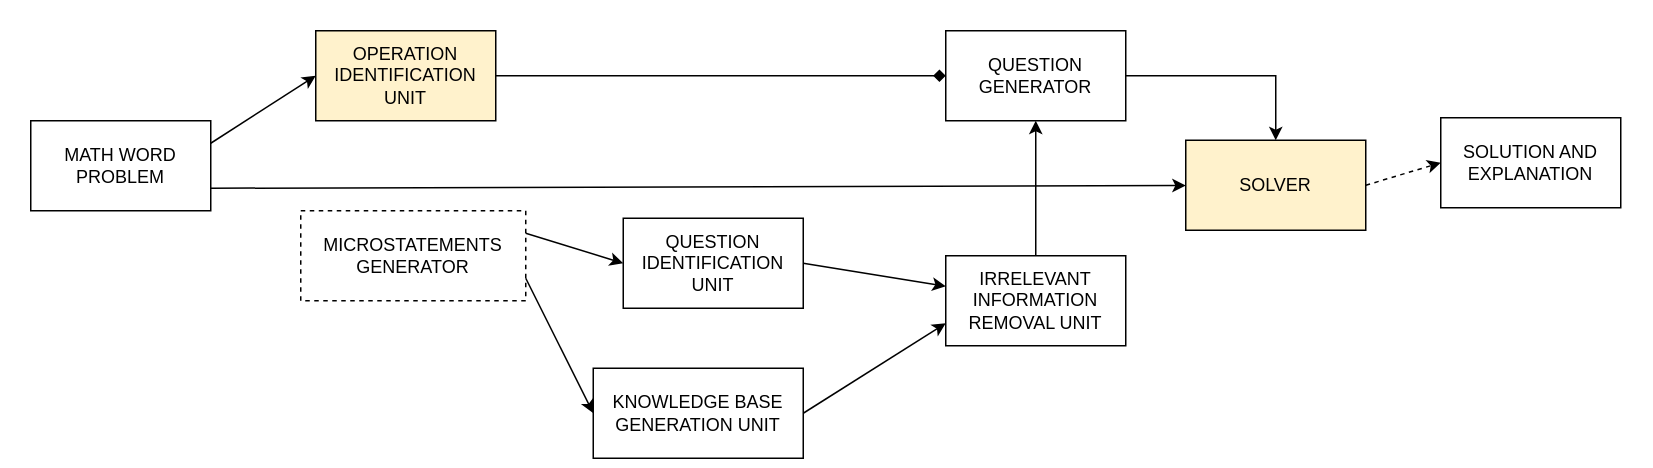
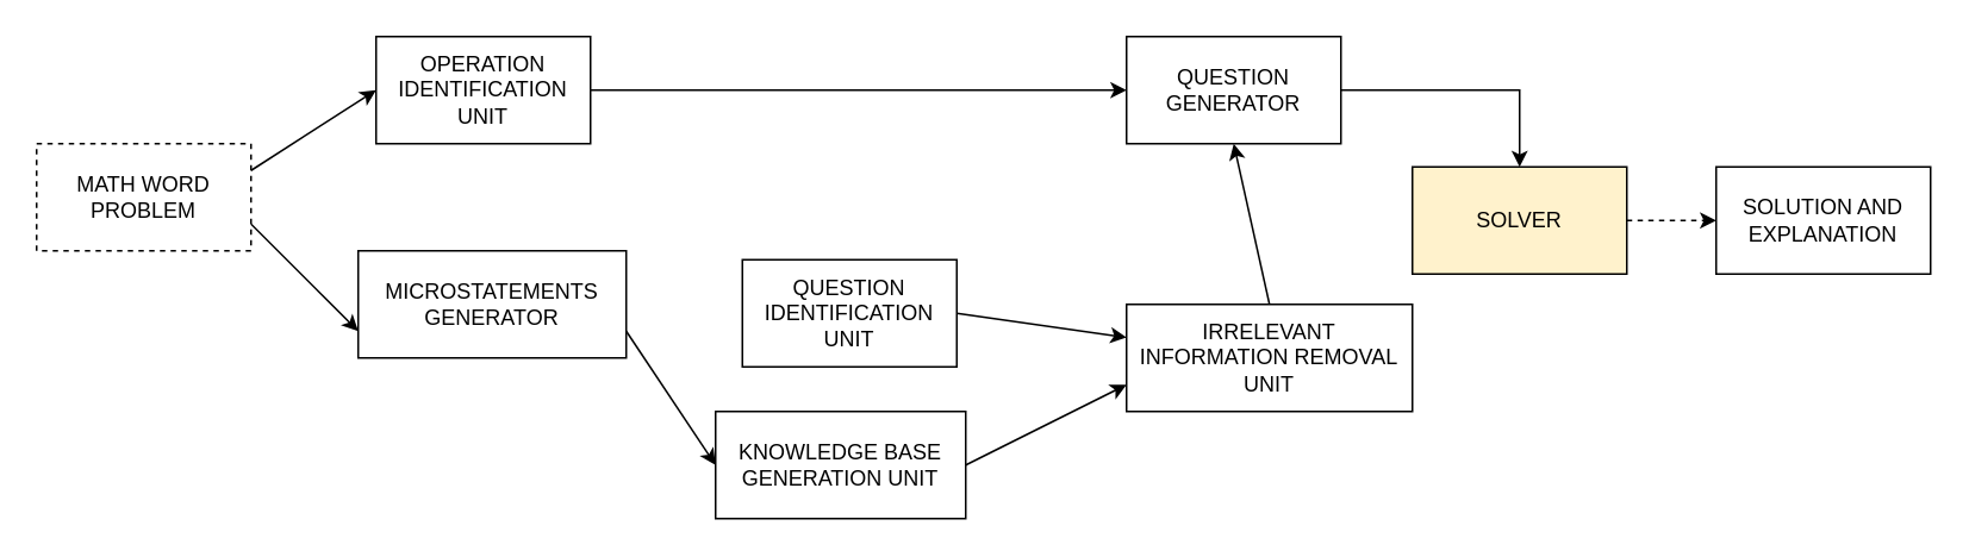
- <mxCell id="3" value="OPERATION IDENTIFICATION&lt;br&gt;UNIT" style="rounded=0;whiteSpace=wrap;html=1;fillColor=#fff2cc;" vertex="1" parent="1"><mxGeometry x="210" y="20" width="120" height="60" as="geometry" /></mxCell>
+ <mxCell id="3" value="OPERATION IDENTIFICATION&lt;br&gt;UNIT" style="rounded=0;whiteSpace=wrap;html=1;" vertex="1" parent="1"><mxGeometry x="210" y="20" width="120" height="60" as="geometry" /></mxCell>
- <mxCell id="16" value="" style="endArrow=diamond;html=1;rounded=0;entryX=0;entryY=0.5;entryDx=0;entryDy=0;exitX=1;exitY=0.5;exitDx=0;exitDy=0;" edge="1" parent="1" source="3" target="15"><mxGeometry width="50" height="50" relative="1" as="geometry"><mxPoint x="290" y="40" as="sourcePoint" /><mxPoint x="490" y="-60" as="targetPoint" /></mxGeometry></mxCell>
+ <mxCell id="16" value="" style="endArrow=classic;html=1;rounded=0;entryX=0;entryY=0.5;entryDx=0;entryDy=0;exitX=1;exitY=0.5;exitDx=0;exitDy=0;" edge="1" parent="1" source="3" target="15"><mxGeometry width="50" height="50" relative="1" as="geometry"><mxPoint x="290" y="40" as="sourcePoint" /><mxPoint x="490" y="-60" as="targetPoint" /></mxGeometry></mxCell>
- <mxCell id="19" value="SOLUTION AND EXPLANATION" style="rounded=0;whiteSpace=wrap;html=1;" vertex="1" parent="1"><mxGeometry x="960" y="78" width="120" height="60" as="geometry" /></mxCell>
+ <mxCell id="19" value="SOLUTION AND EXPLANATION" style="rounded=0;whiteSpace=wrap;html=1;" vertex="1" parent="1"><mxGeometry x="960" y="93" width="120" height="60" as="geometry" /></mxCell>
- <mxCell id="2" value="MATH WORD PROBLEM" style="rounded=0;whiteSpace=wrap;html=1;" vertex="1" parent="1"><mxGeometry x="20" y="80" width="120" height="60" as="geometry" /></mxCell>
+ <mxCell id="2" value="MATH WORD PROBLEM" style="rounded=0;whiteSpace=wrap;html=1;dashed=1;" vertex="1" parent="1"><mxGeometry x="20" y="80" width="120" height="60" as="geometry" /></mxCell>
- <mxCell id="6" value="" style="endArrow=classic;html=1;rounded=0;exitX=1;exitY=0.75;exitDx=0;exitDy=0;" edge="1" parent="1" source="2" target="18"><mxGeometry width="50" height="50" relative="1" as="geometry"><mxPoint x="130" y="160" as="sourcePoint" /><mxPoint x="180" y="110" as="targetPoint" /></mxGeometry></mxCell>
+ <mxCell id="6" value="" style="endArrow=classic;html=1;rounded=0;entryX=0;entryY=0.75;entryDx=0;entryDy=0;exitX=1;exitY=0.75;exitDx=0;exitDy=0;" edge="1" parent="1" source="2" target="5"><mxGeometry width="50" height="50" relative="1" as="geometry"><mxPoint x="130" y="160" as="sourcePoint" /><mxPoint x="180" y="110" as="targetPoint" /></mxGeometry></mxCell>
- <mxCell id="9" value="" style="endArrow=classic;html=1;rounded=0;exitX=1;exitY=0.25;exitDx=0;exitDy=0;entryX=0;entryY=0.5;entryDx=0;entryDy=0;" edge="1" parent="1" source="5" target="7"><mxGeometry width="50" height="50" relative="1" as="geometry"><mxPoint x="410" y="123" as="sourcePoint" /><mxPoint x="460" y="73" as="targetPoint" /></mxGeometry></mxCell>
- <mxCell id="5" value="MICROSTATEMENTS&lt;br&gt;GENERATOR" style="rounded=0;whiteSpace=wrap;html=1;dashed=1;" vertex="1" parent="1"><mxGeometry x="200" y="140" width="150" height="60" as="geometry" /></mxCell>
+ <mxCell id="5" value="MICROSTATEMENTS&lt;br&gt;GENERATOR" style="rounded=0;whiteSpace=wrap;html=1;" vertex="1" parent="1"><mxGeometry x="200" y="140" width="150" height="60" as="geometry" /></mxCell>
- <mxCell id="12" value="IRRELEVANT INFORMATION REMOVAL UNIT" style="rounded=0;whiteSpace=wrap;html=1;" vertex="1" parent="1"><mxGeometry x="630" y="170" width="120" height="60" as="geometry" /></mxCell>
+ <mxCell id="12" value="IRRELEVANT INFORMATION REMOVAL UNIT" style="rounded=0;whiteSpace=wrap;html=1;" vertex="1" parent="1"><mxGeometry x="630" y="170" width="160" height="60" as="geometry" /></mxCell>
- <mxCell id="8" value="KNOWLEDGE BASE GENERATION UNIT" style="rounded=0;whiteSpace=wrap;html=1;" vertex="1" parent="1"><mxGeometry x="395" y="245" width="140" height="60" as="geometry" /></mxCell>
+ <mxCell id="8" value="KNOWLEDGE BASE GENERATION UNIT" style="rounded=0;whiteSpace=wrap;html=1;" vertex="1" parent="1"><mxGeometry x="400" y="230" width="140" height="60" as="geometry" /></mxCell>
